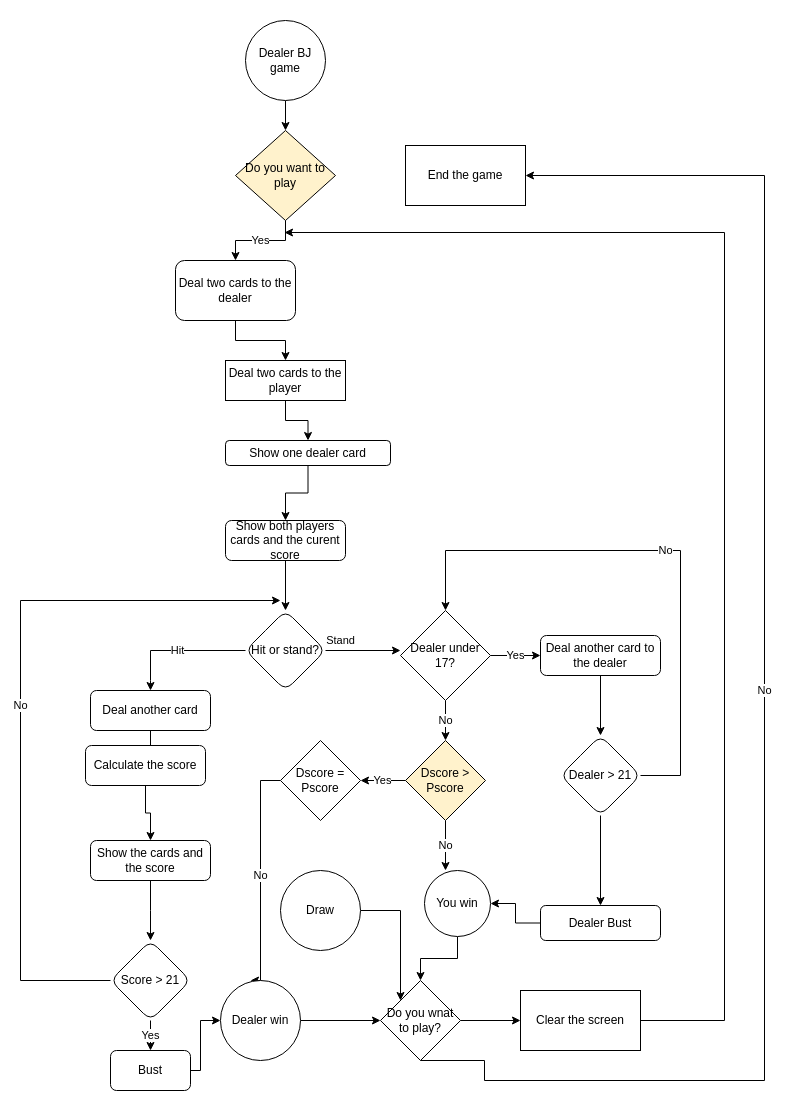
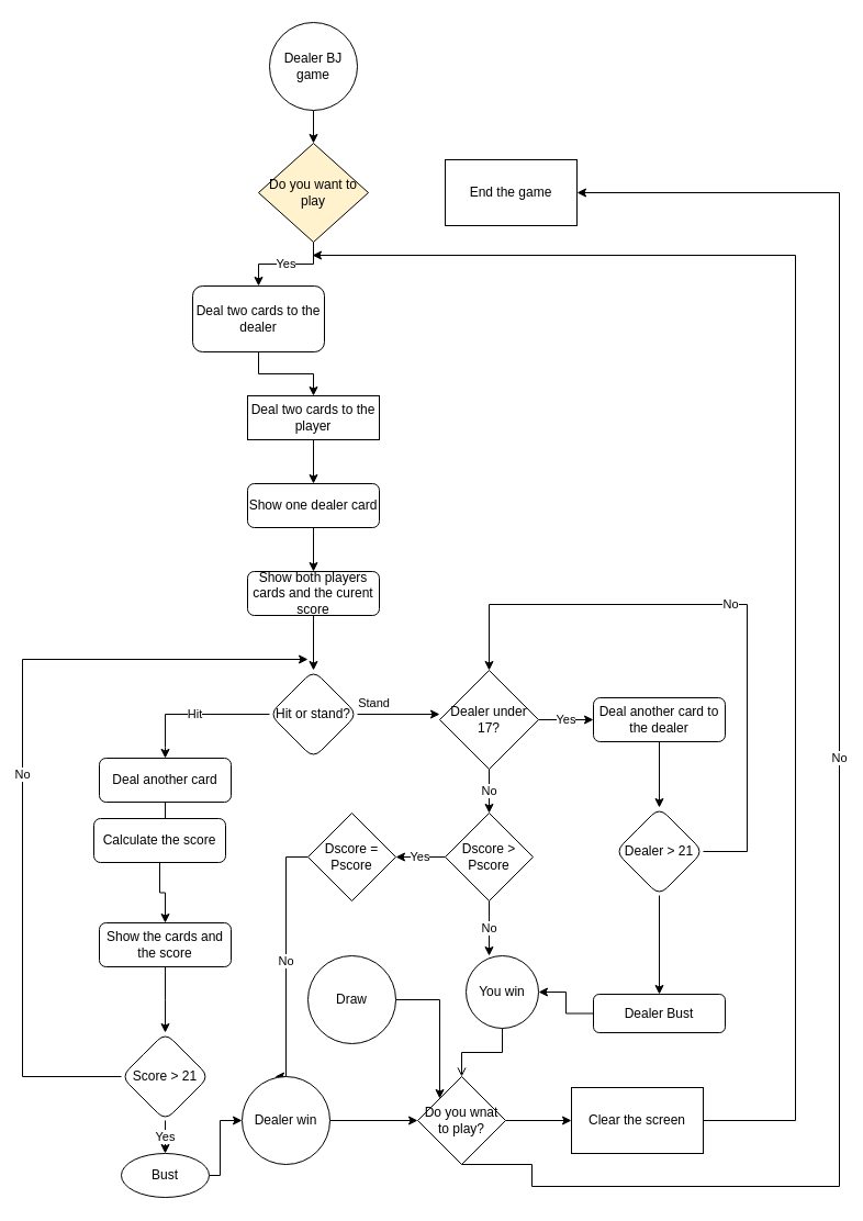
- <mxCell id="9" value="Show one dealer card" style="whiteSpace=wrap;html=1;rounded=1;" parent="1" vertex="1"><mxGeometry x="225" y="440" width="165" height="25" as="geometry" /></mxCell>
+ <mxCell id="9" value="Show one dealer card" style="whiteSpace=wrap;html=1;rounded=1;" parent="1" vertex="1"><mxGeometry x="225" y="440" width="120" height="40" as="geometry" /></mxCell>
- <mxCell id="38" value="Dscore &amp;gt; Pscore" style="rhombus;whiteSpace=wrap;html=1;fillColor=#fff2cc;" parent="1" vertex="1"><mxGeometry x="405" y="740" width="80" height="80" as="geometry" /></mxCell>
+ <mxCell id="38" value="Dscore &amp;gt; Pscore" style="rhombus;whiteSpace=wrap;html=1;" parent="1" vertex="1"><mxGeometry x="405" y="740" width="80" height="80" as="geometry" /></mxCell>
- <mxCell id="42" style="edgeStyle=orthogonalEdgeStyle;rounded=0;orthogonalLoop=1;jettySize=auto;html=1;entryX=0.5;entryY=0;entryDx=0;entryDy=0;" parent="1" source="43" target="52" edge="1"><mxGeometry relative="1" as="geometry" /></mxCell>
+ <mxCell id="42" style="edgeStyle=orthogonalEdgeStyle;rounded=0;orthogonalLoop=1;jettySize=auto;html=1;entryX=0.5;entryY=0;entryDx=0;entryDy=0;endArrow=open;" parent="1" source="43" target="52" edge="1"><mxGeometry relative="1" as="geometry" /></mxCell>
- <mxCell id="30" value="Bust" style="whiteSpace=wrap;html=1;rounded=1;" parent="1" vertex="1"><mxGeometry x="110" y="1050" width="80" height="40" as="geometry" /></mxCell>
+ <mxCell id="30" value="Bust" style="ellipse;whiteSpace=wrap;html=1;" parent="1" vertex="1"><mxGeometry x="110" y="1050" width="80" height="40" as="geometry" /></mxCell>
